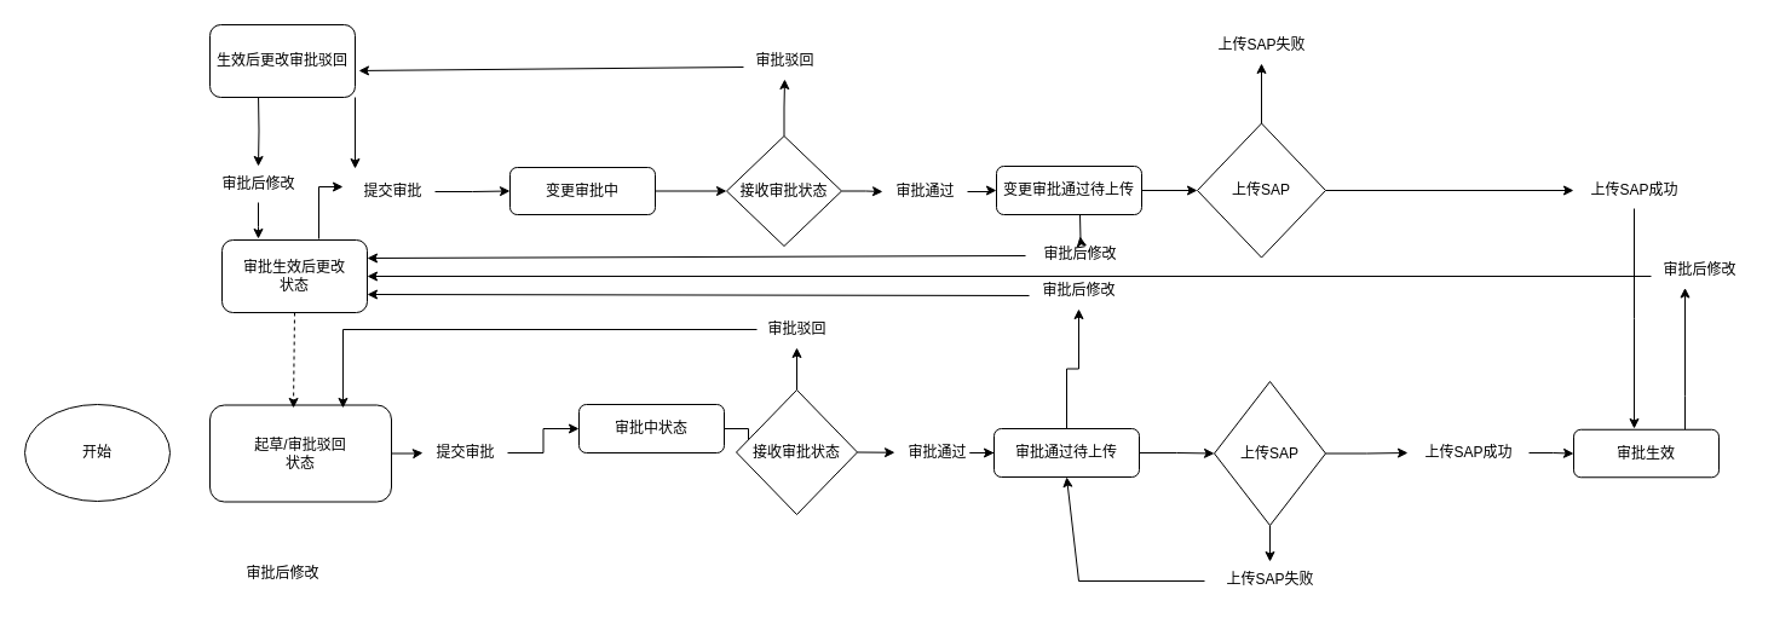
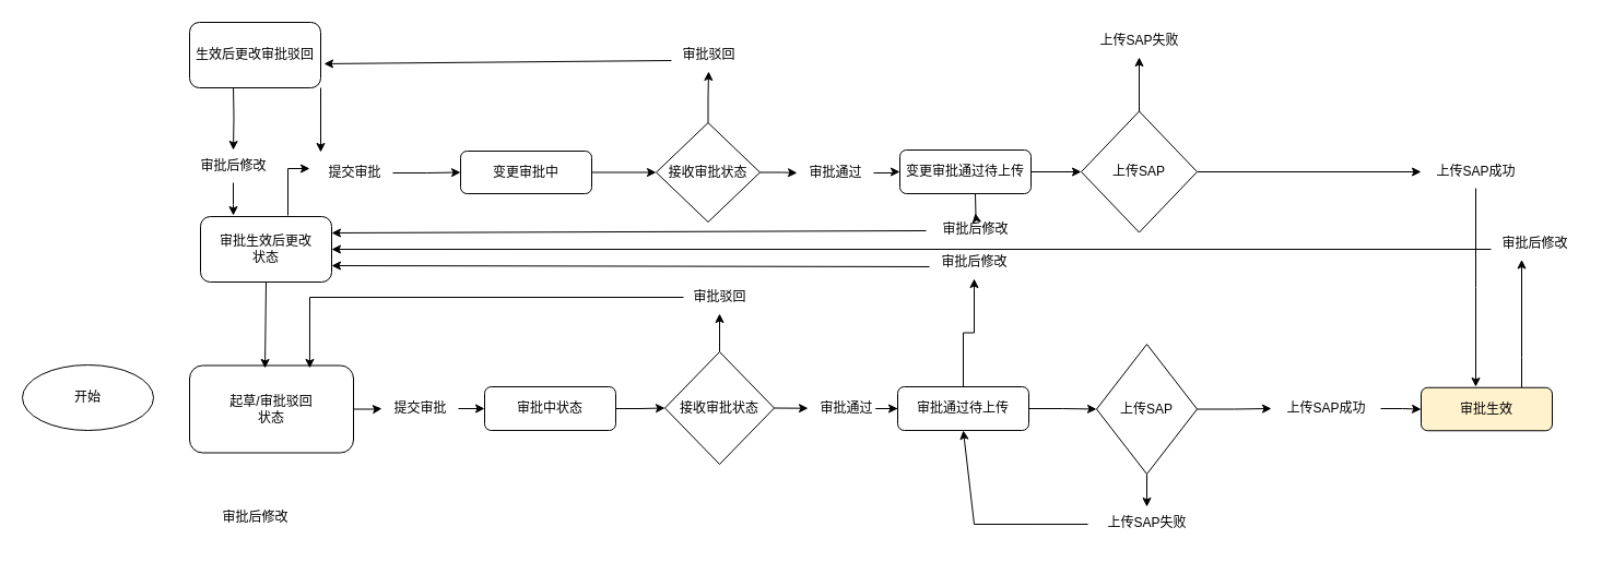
- <mxCell id="32" value="" style="endArrow=classic;html=1;rounded=0;exitX=0.5;exitY=1;exitDx=0;exitDy=0;entryX=0.46;entryY=0.031;entryDx=0;entryDy=0;entryPerimeter=0;dashed=1;" edge="1" parent="1" source="31" target="4"><mxGeometry width="50" height="50" relative="1" as="geometry"><mxPoint x="693" y="414" as="sourcePoint" /><mxPoint x="242" y="331" as="targetPoint" /></mxGeometry></mxCell>
+ <mxCell id="32" value="" style="endArrow=classic;html=1;rounded=0;exitX=0.5;exitY=1;exitDx=0;exitDy=0;entryX=0.46;entryY=0.031;entryDx=0;entryDy=0;entryPerimeter=0;" edge="1" parent="1" source="31" target="4"><mxGeometry width="50" height="50" relative="1" as="geometry"><mxPoint x="693" y="414" as="sourcePoint" /><mxPoint x="242" y="331" as="targetPoint" /></mxGeometry></mxCell>
- <mxCell id="6" value="审批中状态" style="rounded=1;whiteSpace=wrap;html=1;" vertex="1" parent="1"><mxGeometry x="478" y="334" width="120" height="40" as="geometry" /></mxCell>
+ <mxCell id="6" value="审批中状态" style="rounded=1;whiteSpace=wrap;html=1;" vertex="1" parent="1"><mxGeometry x="443" y="354" width="120" height="40" as="geometry" /></mxCell>
- <mxCell id="2" value="开始" style="ellipse;whiteSpace=wrap;html=1;labelBackgroundColor=none;labelBorderColor=none;" vertex="1" parent="1"><mxGeometry x="20" y="334" width="120" height="80" as="geometry" /></mxCell>
+ <mxCell id="2" value="开始" style="ellipse;whiteSpace=wrap;html=1;labelBackgroundColor=none;labelBorderColor=none;" vertex="1" parent="1"><mxGeometry x="20" y="334" width="120" height="60" as="geometry" /></mxCell>
- <mxCell id="8" value="审批生效" style="rounded=1;whiteSpace=wrap;html=1;" vertex="1" parent="1"><mxGeometry x="1300" y="354.75" width="120" height="39.5" as="geometry" /></mxCell>
+ <mxCell id="8" value="审批生效" style="rounded=1;whiteSpace=wrap;html=1;fillColor=#fff2cc;" vertex="1" parent="1"><mxGeometry x="1300" y="354.75" width="120" height="39.5" as="geometry" /></mxCell>
